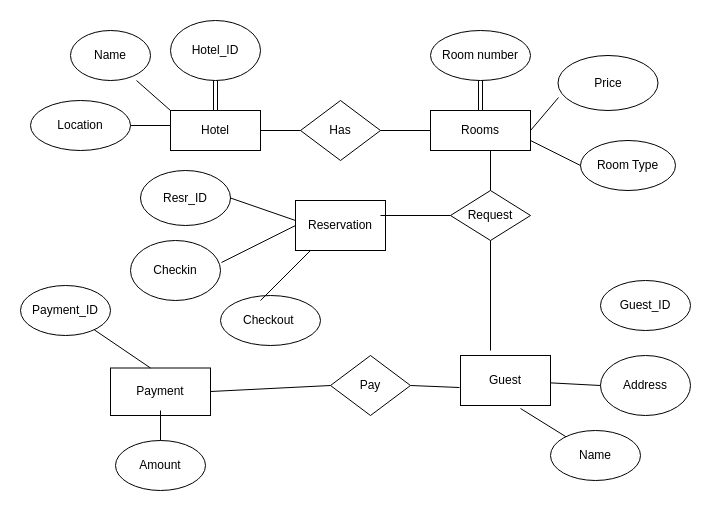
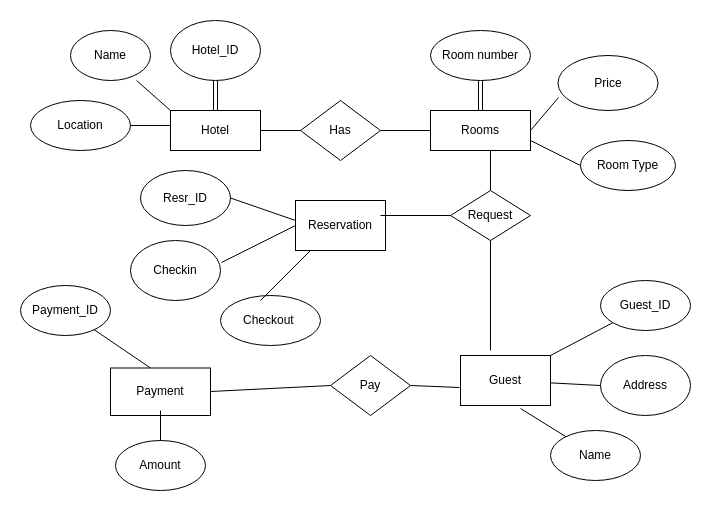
+ <mxCell id="24" value="" style="endArrow=none;html=1;entryX=1;entryY=0;entryDx=0;entryDy=0;" edge="1" parent="1" source="21" target="20"><mxGeometry width="50" height="50" relative="1" as="geometry"><mxPoint x="120" y="250" as="sourcePoint" /><mxPoint x="540" y="280" as="targetPoint" /></mxGeometry></mxCell>
